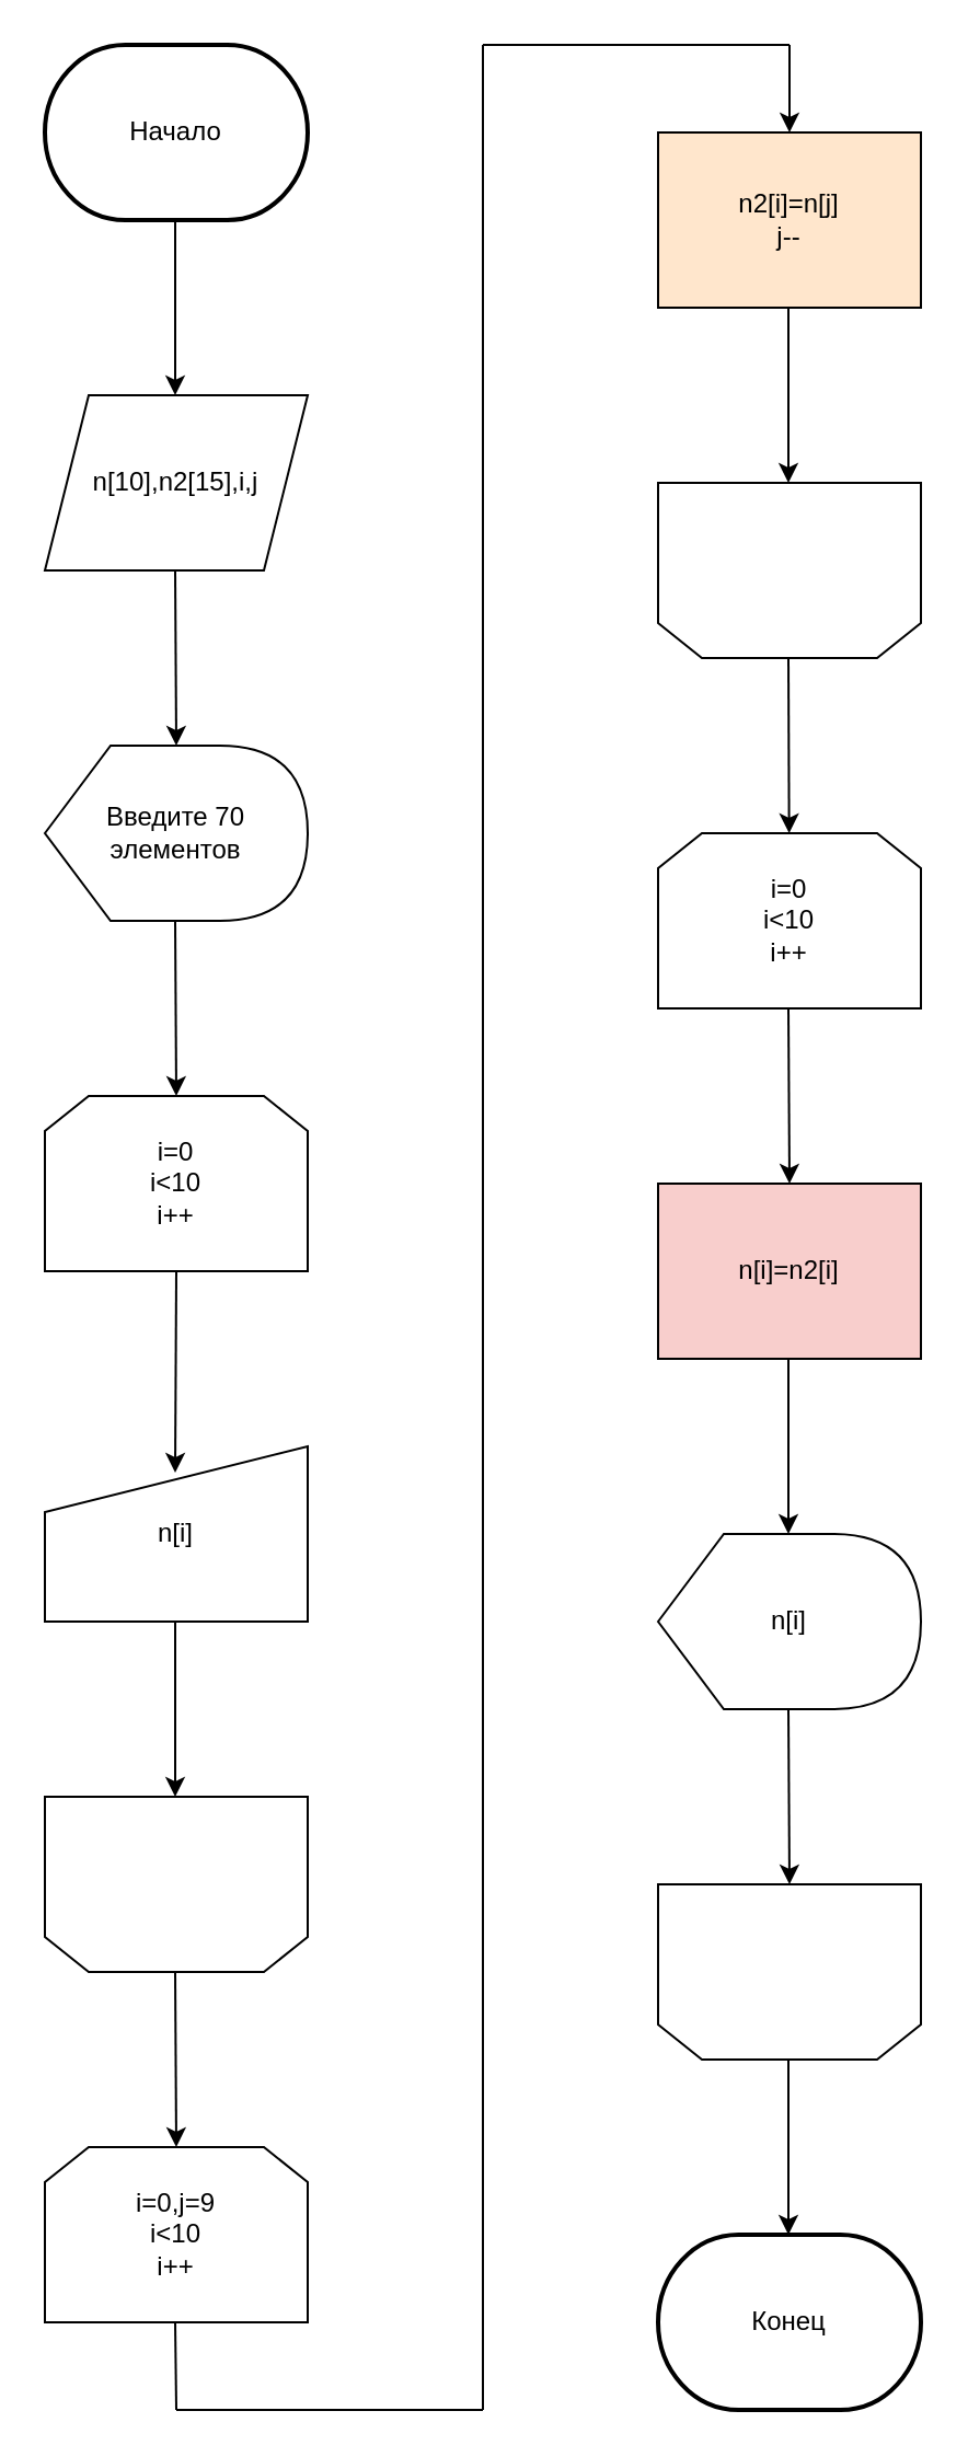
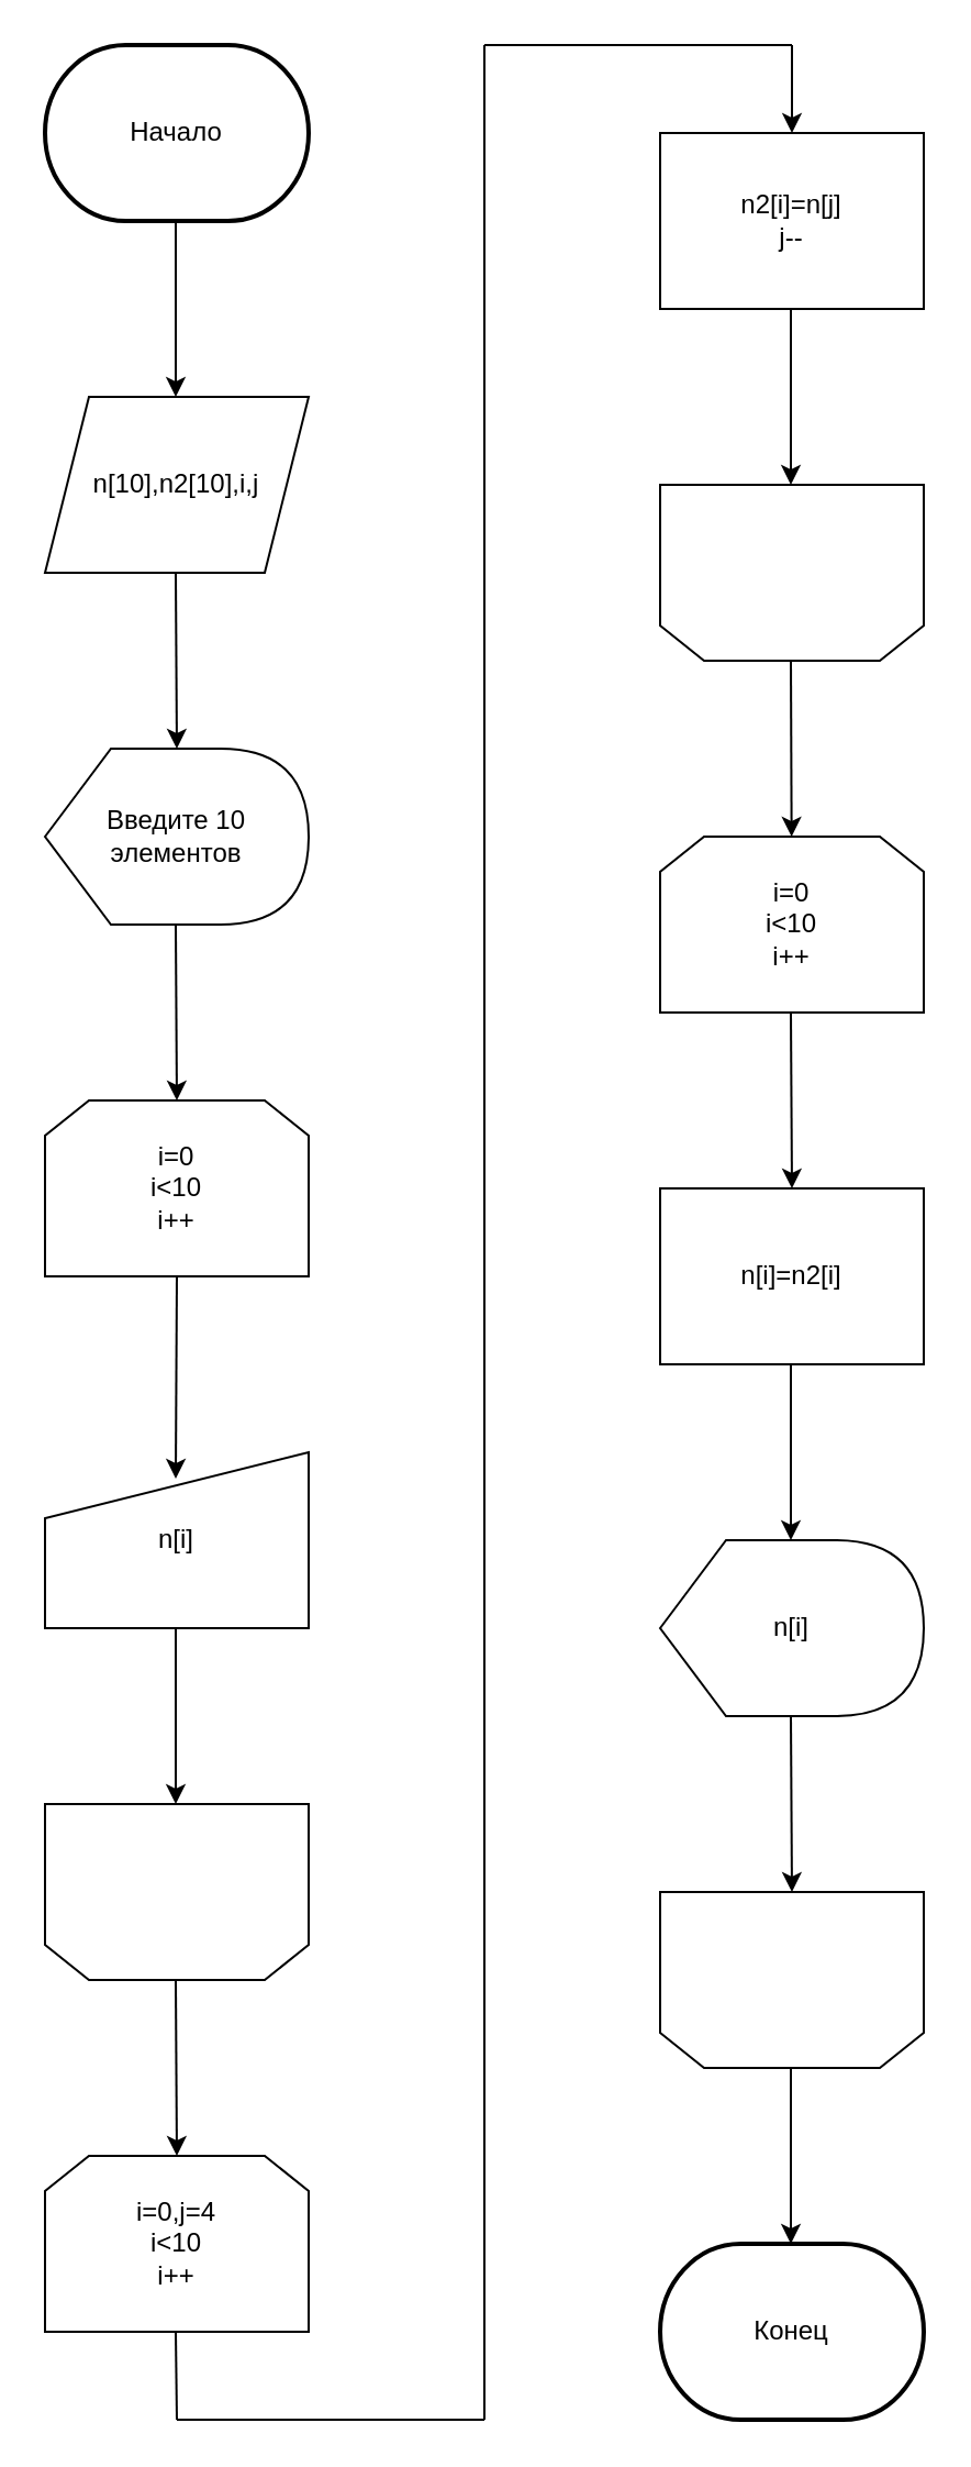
- <mxCell id="20" value="n2[i]=n[j]&lt;br&gt;j--" style="rounded=0;whiteSpace=wrap;html=1;fillColor=#ffe6cc;" vertex="1" parent="1"><mxGeometry x="300" y="60" width="120" height="80" as="geometry" /></mxCell>
+ <mxCell id="20" value="n2[i]=n[j]&lt;br&gt;j--" style="rounded=0;whiteSpace=wrap;html=1;" vertex="1" parent="1"><mxGeometry x="300" y="60" width="120" height="80" as="geometry" /></mxCell>
- <mxCell id="4" value="n[10],n2[15],i,j" style="shape=parallelogram;perimeter=parallelogramPerimeter;whiteSpace=wrap;html=1;fixedSize=1;" vertex="1" parent="1"><mxGeometry x="20" y="180" width="120" height="80" as="geometry" /></mxCell>
+ <mxCell id="4" value="n[10],n2[10],i,j" style="shape=parallelogram;perimeter=parallelogramPerimeter;whiteSpace=wrap;html=1;fixedSize=1;" vertex="1" parent="1"><mxGeometry x="20" y="180" width="120" height="80" as="geometry" /></mxCell>
- <mxCell id="6" value="Введите 70 элементов" style="shape=display;whiteSpace=wrap;html=1;" vertex="1" parent="1"><mxGeometry x="20" y="340" width="120" height="80" as="geometry" /></mxCell>
+ <mxCell id="6" value="Введите 10 элементов" style="shape=display;whiteSpace=wrap;html=1;" vertex="1" parent="1"><mxGeometry x="20" y="340" width="120" height="80" as="geometry" /></mxCell>
- <mxCell id="25" value="n[i]=n2[i]" style="rounded=0;whiteSpace=wrap;html=1;fillColor=#f8cecc;" vertex="1" parent="1"><mxGeometry x="300" y="540" width="120" height="80" as="geometry" /></mxCell>
+ <mxCell id="25" value="n[i]=n2[i]" style="rounded=0;whiteSpace=wrap;html=1;" vertex="1" parent="1"><mxGeometry x="300" y="540" width="120" height="80" as="geometry" /></mxCell>
- <mxCell id="14" value="i=0,j=9&lt;br&gt;i&amp;lt;10&lt;br&gt;i++" style="shape=loopLimit;whiteSpace=wrap;html=1;" vertex="1" parent="1"><mxGeometry x="20" y="980" width="120" height="80" as="geometry" /></mxCell>
+ <mxCell id="14" value="i=0,j=4&lt;br&gt;i&amp;lt;10&lt;br&gt;i++" style="shape=loopLimit;whiteSpace=wrap;html=1;" vertex="1" parent="1"><mxGeometry x="20" y="980" width="120" height="80" as="geometry" /></mxCell>
